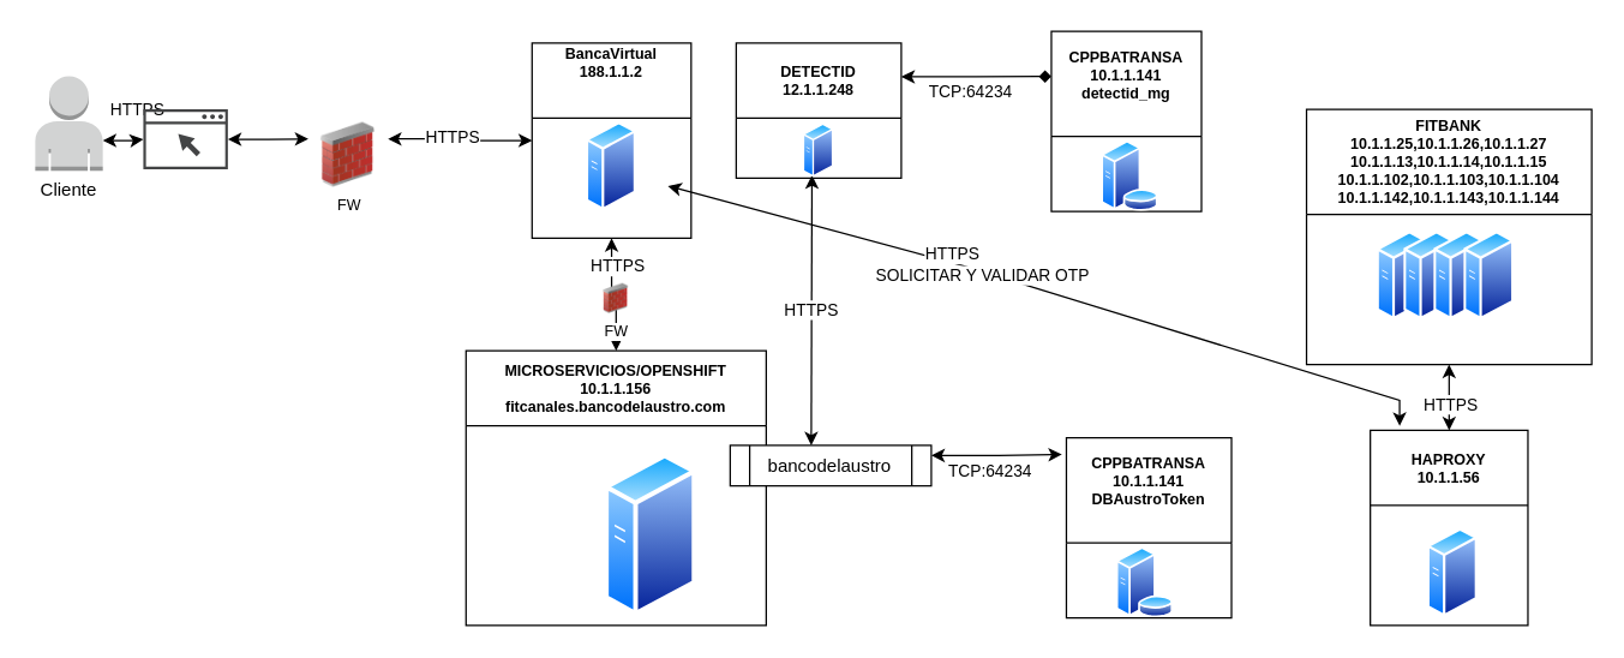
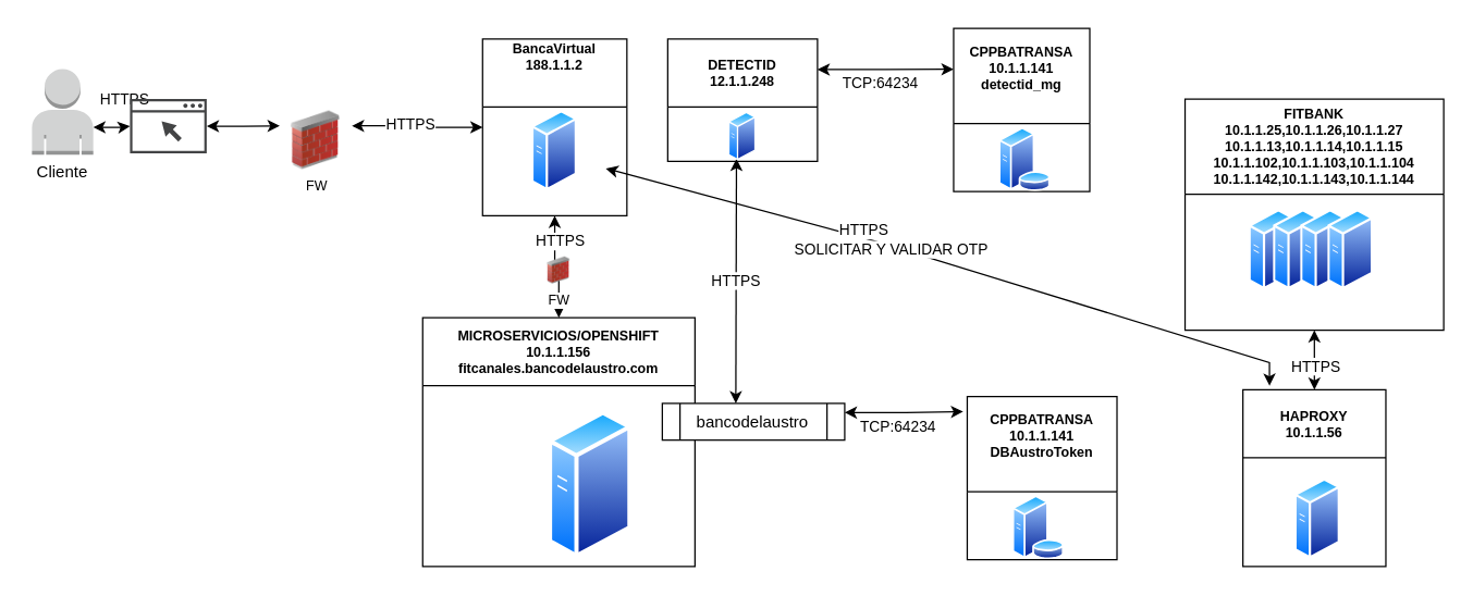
- <mxCell id="39" style="edgeStyle=orthogonalEdgeStyle;rounded=0;orthogonalLoop=1;jettySize=auto;html=1;exitX=1;exitY=0.25;exitDx=0;exitDy=0;entryX=0;entryY=0.25;entryDx=0;entryDy=0;startArrow=classic;startFill=1;endArrow=diamond;" edge="1" parent="1" source="37" target="41"><mxGeometry relative="1" as="geometry"><mxPoint x="600" y="40" as="sourcePoint" /></mxGeometry></mxCell>
+ <mxCell id="39" style="edgeStyle=orthogonalEdgeStyle;rounded=0;orthogonalLoop=1;jettySize=auto;html=1;exitX=1;exitY=0.25;exitDx=0;exitDy=0;entryX=0;entryY=0.25;entryDx=0;entryDy=0;startArrow=classic;startFill=1;" edge="1" parent="1" source="37" target="41"><mxGeometry relative="1" as="geometry"><mxPoint x="600" y="40" as="sourcePoint" /></mxGeometry></mxCell>
